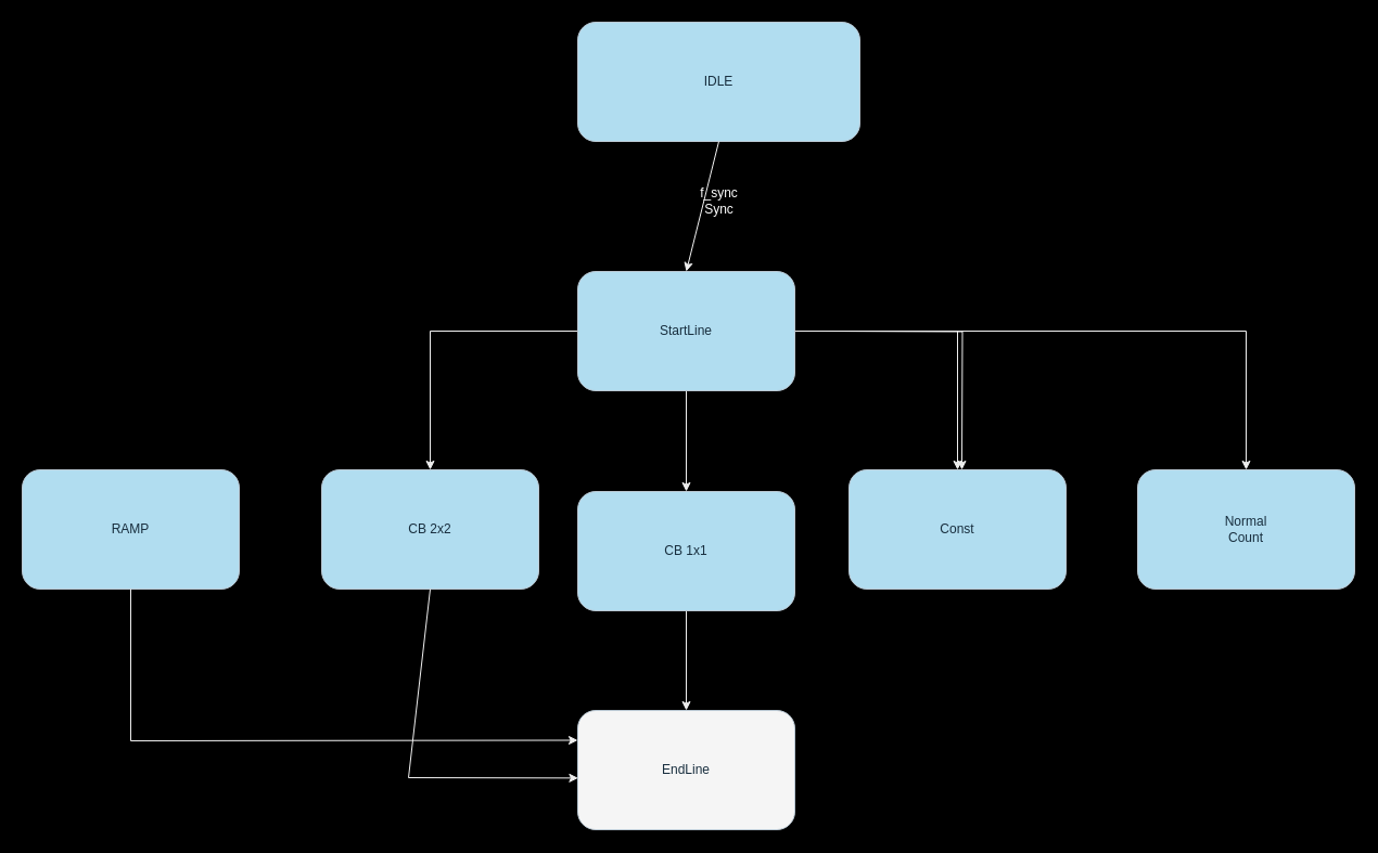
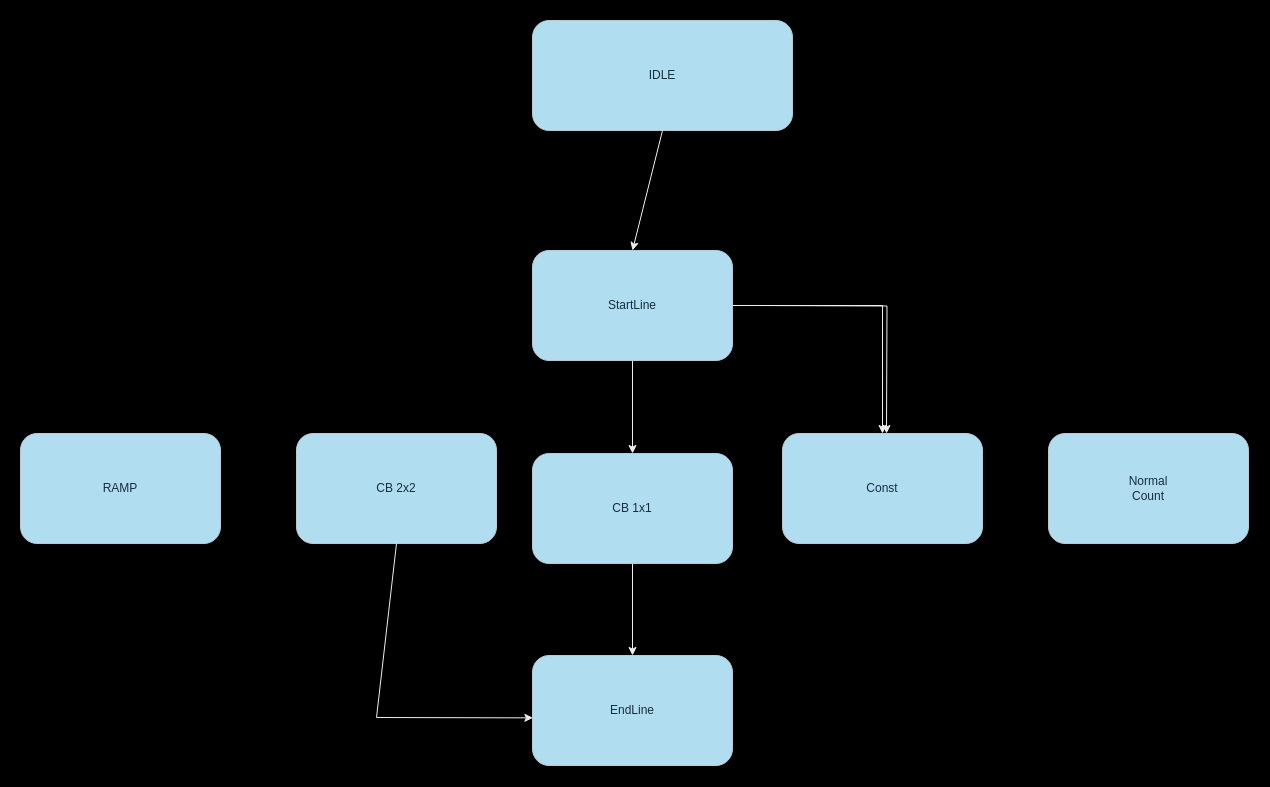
- <mxCell id="10" value="&lt;font color=&quot;#ffffff&quot;&gt;f_sync&lt;/font&gt;&lt;div&gt;&lt;font color=&quot;#ffffff&quot;&gt;Sync&lt;/font&gt;&lt;/div&gt;" style="text;html=1;align=center;verticalAlign=middle;resizable=0;points=[];autosize=1;strokeColor=none;fillColor=none;labelBackgroundColor=none;fontColor=#182E3E;" parent="1" vertex="1"><mxGeometry x="632" y="165" width="60" height="40" as="geometry" /></mxCell>
- <mxCell id="7" value="" style="edgeStyle=orthogonalEdgeStyle;rounded=0;orthogonalLoop=1;jettySize=auto;html=1;strokeColor=#EEEEEE;fontColor=#FFFFFF;" parent="1" source="9" target="15" edge="1"><mxGeometry relative="1" as="geometry" /></mxCell>
- <mxCell id="4" value="" style="edgeStyle=orthogonalEdgeStyle;rounded=0;orthogonalLoop=1;jettySize=auto;html=1;strokeColor=#EEEEEE;fontColor=#FFFFFF;" parent="1" source="9" target="11" edge="1"><mxGeometry relative="1" as="geometry" /></mxCell>
- <mxCell id="19" value="" style="endArrow=classic;html=1;rounded=0;strokeColor=#EEEEEE;fontColor=#FFFFFF;exitX=0.5;exitY=1;exitDx=0;exitDy=0;entryX=0;entryY=0.25;entryDx=0;entryDy=0;" parent="1" source="16" target="17" edge="1"><mxGeometry width="50" height="50" relative="1" as="geometry"><mxPoint x="617" y="578" as="sourcePoint" /><mxPoint x="667" y="528" as="targetPoint" /><Array as="points"><mxPoint x="120" y="683" /></Array></mxGeometry></mxCell>
- <mxCell id="17" value="EndLine" style="rounded=1;whiteSpace=wrap;html=1;fontSize=12;glass=0;strokeWidth=1;shadow=0;labelBackgroundColor=none;fillColor=#f5f5f5;strokeColor=#BAC8D3;fontColor=#182E3E;" parent="1" vertex="1"><mxGeometry x="532" y="655" width="200" height="110" as="geometry" /></mxCell>
+ <mxCell id="17" value="EndLine" style="rounded=1;whiteSpace=wrap;html=1;fontSize=12;glass=0;strokeWidth=1;shadow=0;labelBackgroundColor=none;fillColor=#B1DDF0;strokeColor=#BAC8D3;fontColor=#182E3E;" parent="1" vertex="1"><mxGeometry x="532" y="655" width="200" height="110" as="geometry" /></mxCell>
